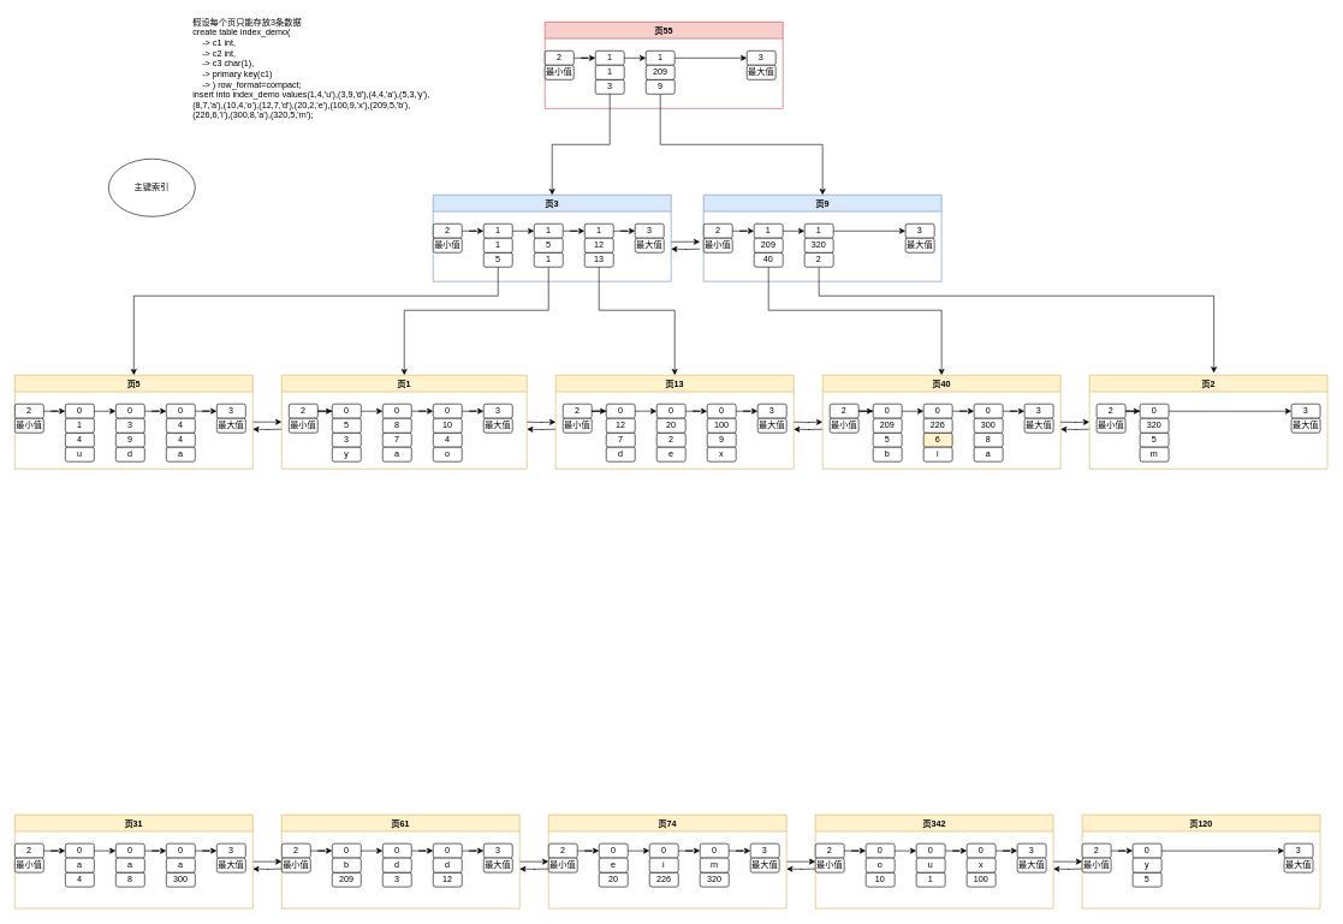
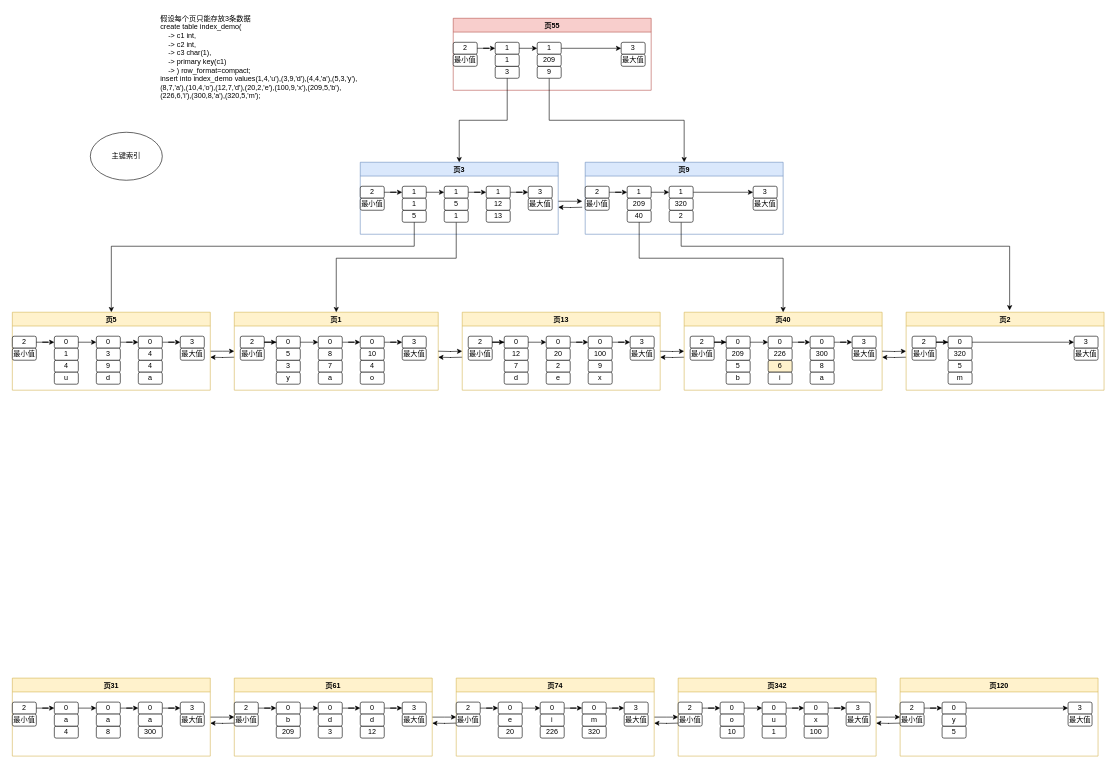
- <mxCell id="159" style="edgeStyle=orthogonalEdgeStyle;rounded=0;orthogonalLoop=1;jettySize=auto;html=1;" edge="1" parent="1" source="112" target="49"><mxGeometry relative="1" as="geometry"><Array as="points"><mxPoint x="830" y="430" /><mxPoint x="935" y="430" /></Array></mxGeometry></mxCell>
